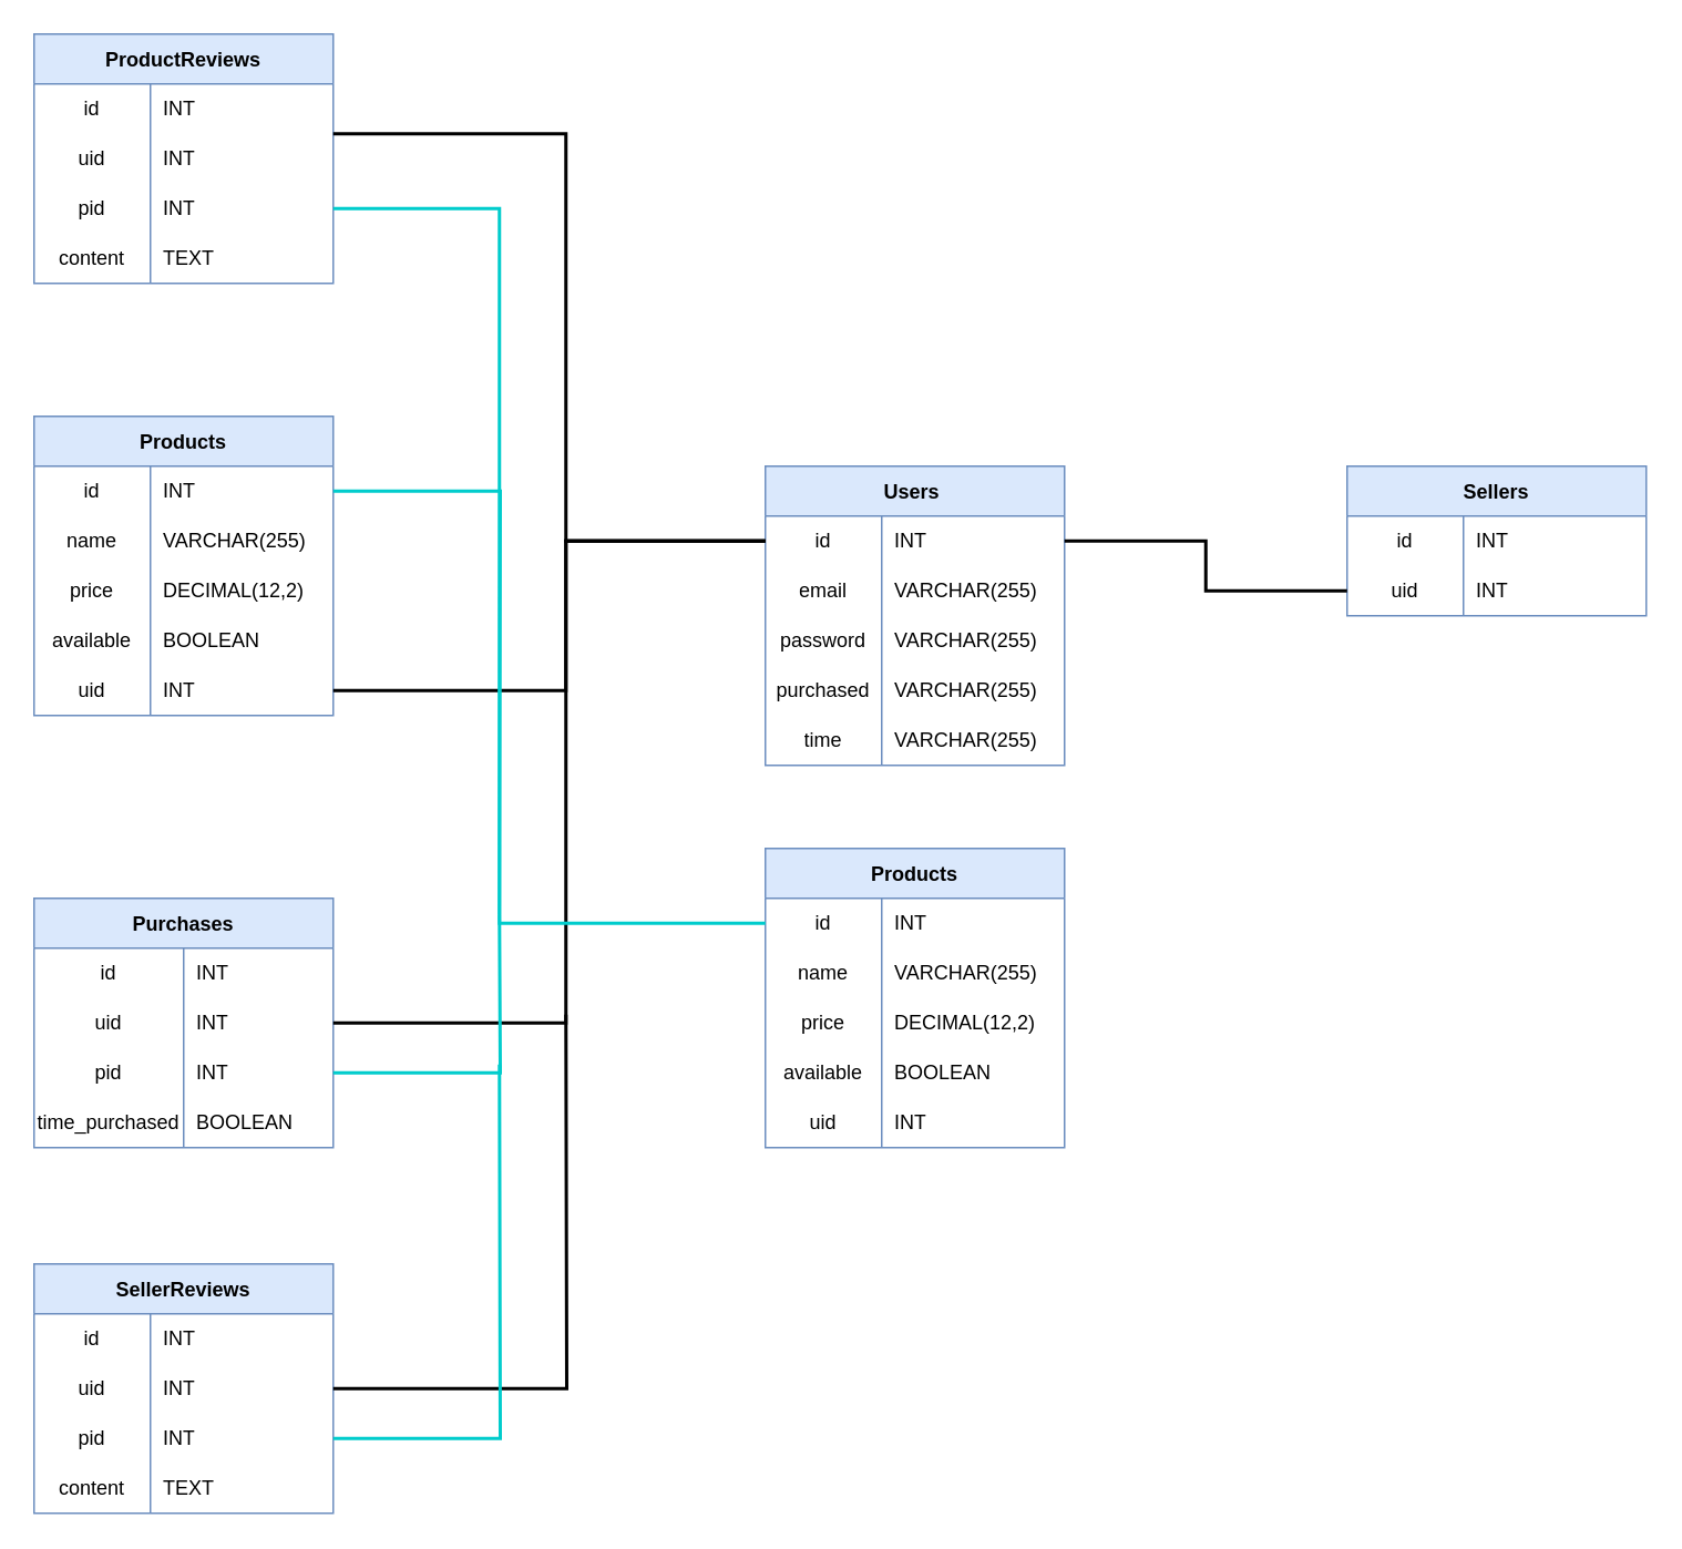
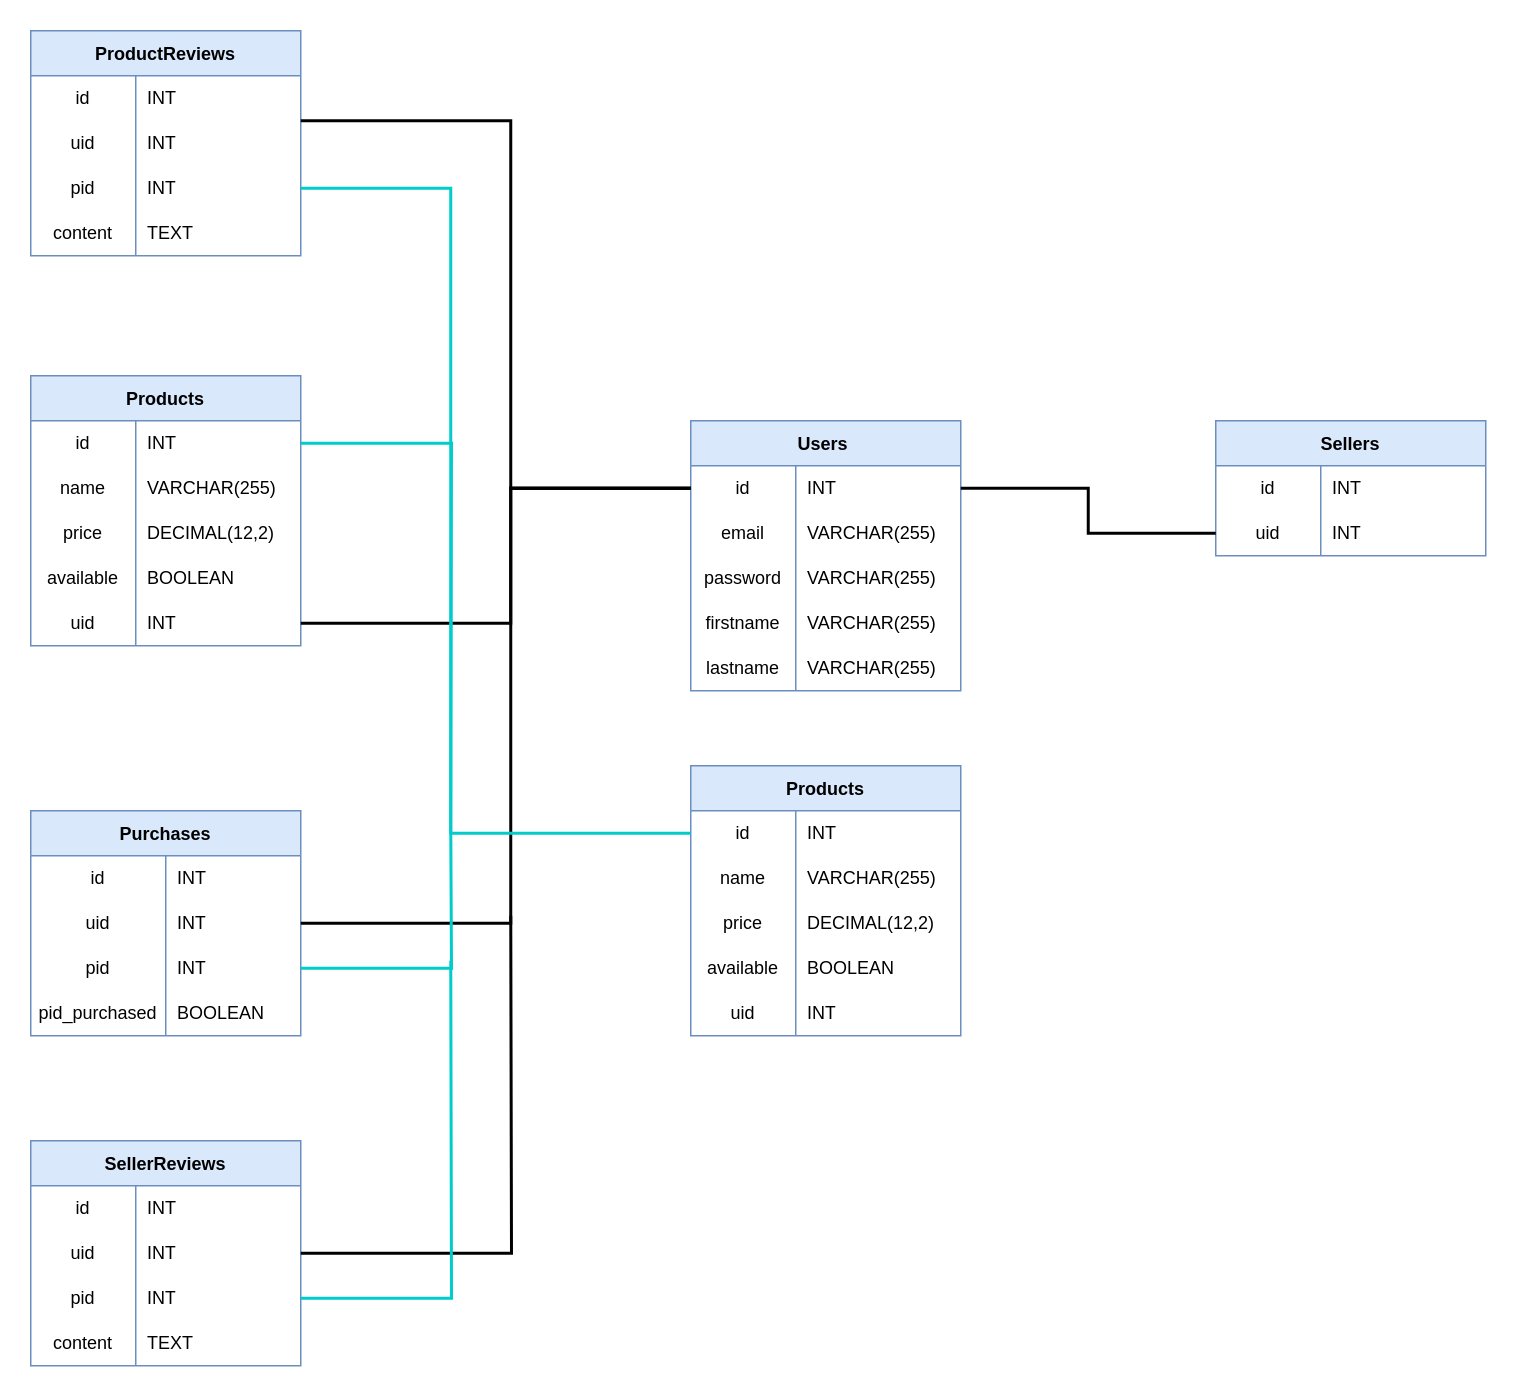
- <mxCell id="29" value="purchased" style="shape=partialRectangle;html=1;whiteSpace=wrap;connectable=0;fillColor=none;top=0;left=0;bottom=0;right=0;overflow=hidden;" vertex="1" parent="28"><mxGeometry width="70" height="30" as="geometry"><mxRectangle width="70" height="30" as="alternateBounds" /></mxGeometry></mxCell>
+ <mxCell id="29" value="firstname" style="shape=partialRectangle;html=1;whiteSpace=wrap;connectable=0;fillColor=none;top=0;left=0;bottom=0;right=0;overflow=hidden;" vertex="1" parent="28"><mxGeometry width="70" height="30" as="geometry"><mxRectangle width="70" height="30" as="alternateBounds" /></mxGeometry></mxCell>
- <mxCell id="32" value="time" style="shape=partialRectangle;html=1;whiteSpace=wrap;connectable=0;fillColor=none;top=0;left=0;bottom=0;right=0;overflow=hidden;" vertex="1" parent="31"><mxGeometry width="70" height="30" as="geometry"><mxRectangle width="70" height="30" as="alternateBounds" /></mxGeometry></mxCell>
+ <mxCell id="32" value="lastname" style="shape=partialRectangle;html=1;whiteSpace=wrap;connectable=0;fillColor=none;top=0;left=0;bottom=0;right=0;overflow=hidden;" vertex="1" parent="31"><mxGeometry width="70" height="30" as="geometry"><mxRectangle width="70" height="30" as="alternateBounds" /></mxGeometry></mxCell>
- <mxCell id="46" value="time_purchased" style="shape=partialRectangle;html=1;whiteSpace=wrap;connectable=0;fillColor=none;top=0;left=0;bottom=0;right=0;overflow=hidden;" vertex="1" parent="45"><mxGeometry width="90" height="30" as="geometry"><mxRectangle width="90" height="30" as="alternateBounds" /></mxGeometry></mxCell>
+ <mxCell id="46" value="pid_purchased" style="shape=partialRectangle;html=1;whiteSpace=wrap;connectable=0;fillColor=none;top=0;left=0;bottom=0;right=0;overflow=hidden;" vertex="1" parent="45"><mxGeometry width="90" height="30" as="geometry"><mxRectangle width="90" height="30" as="alternateBounds" /></mxGeometry></mxCell>
